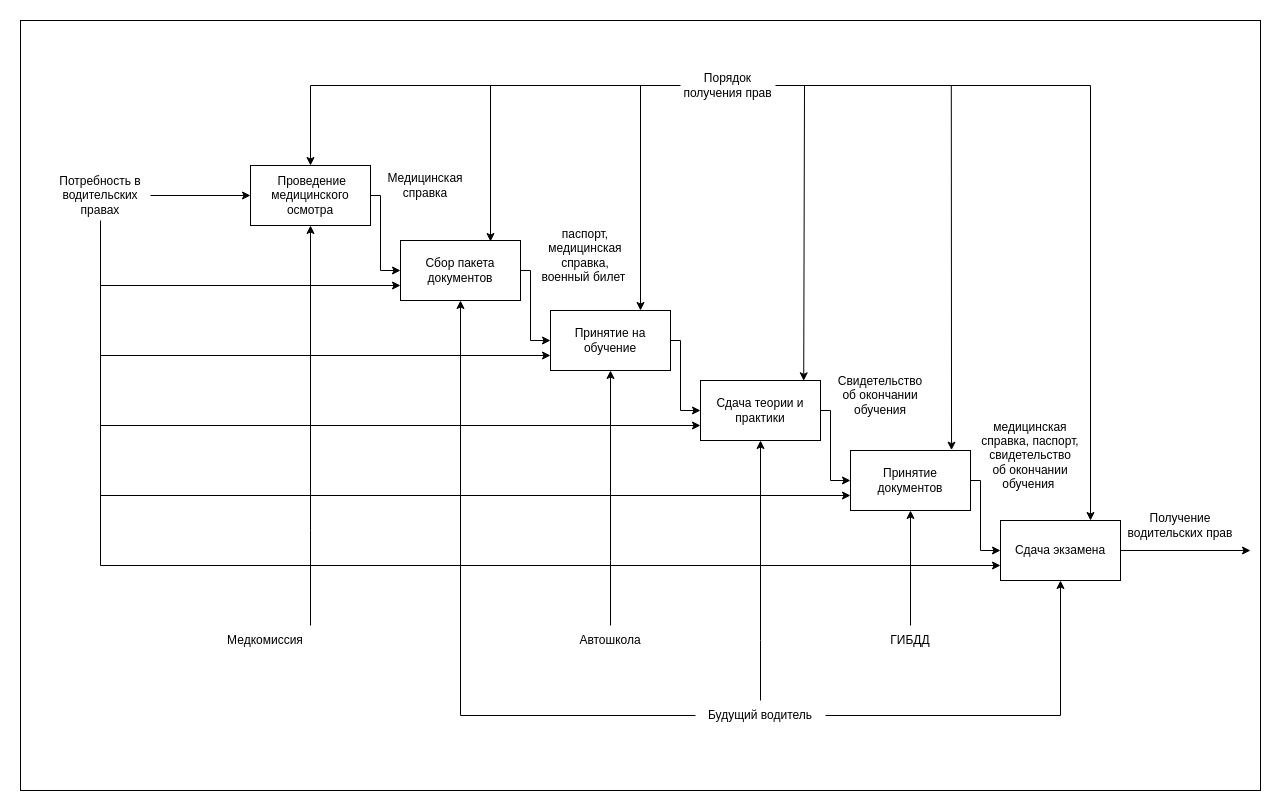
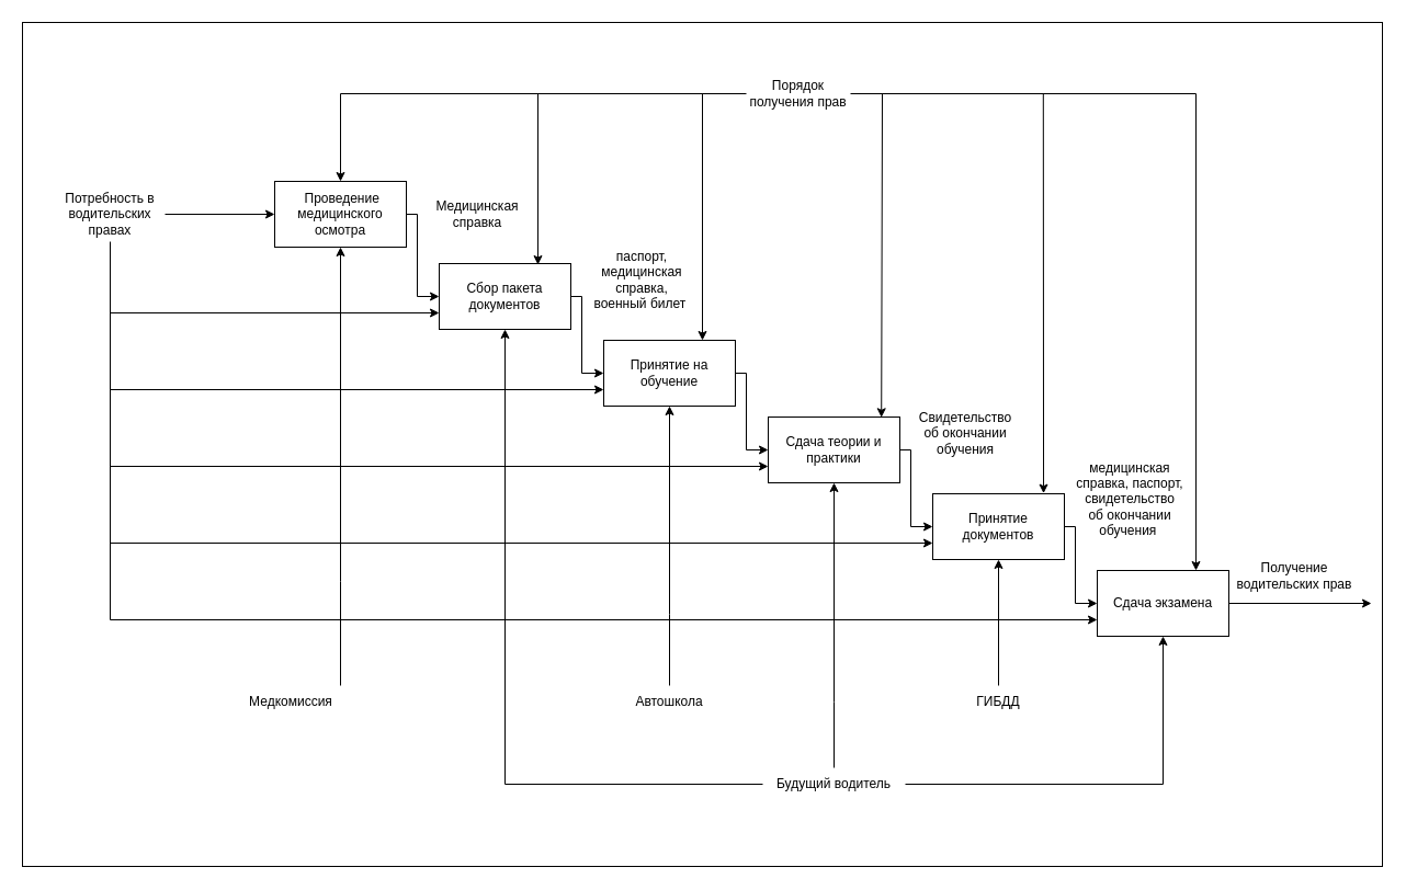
- <mxCell id="23" value="Медицинская справка" style="text;html=1;strokeColor=none;fillColor=none;align=center;verticalAlign=middle;whiteSpace=wrap;rounded=0;" vertex="1" parent="1"><mxGeometry x="370" y="170" width="110" height="30" as="geometry" /></mxCell>
+ <mxCell id="23" value="Медицинская справка" style="text;html=1;strokeColor=none;fillColor=none;align=center;verticalAlign=middle;whiteSpace=wrap;rounded=0;" vertex="1" parent="1"><mxGeometry x="380" y="180" width="110" height="30" as="geometry" /></mxCell>
